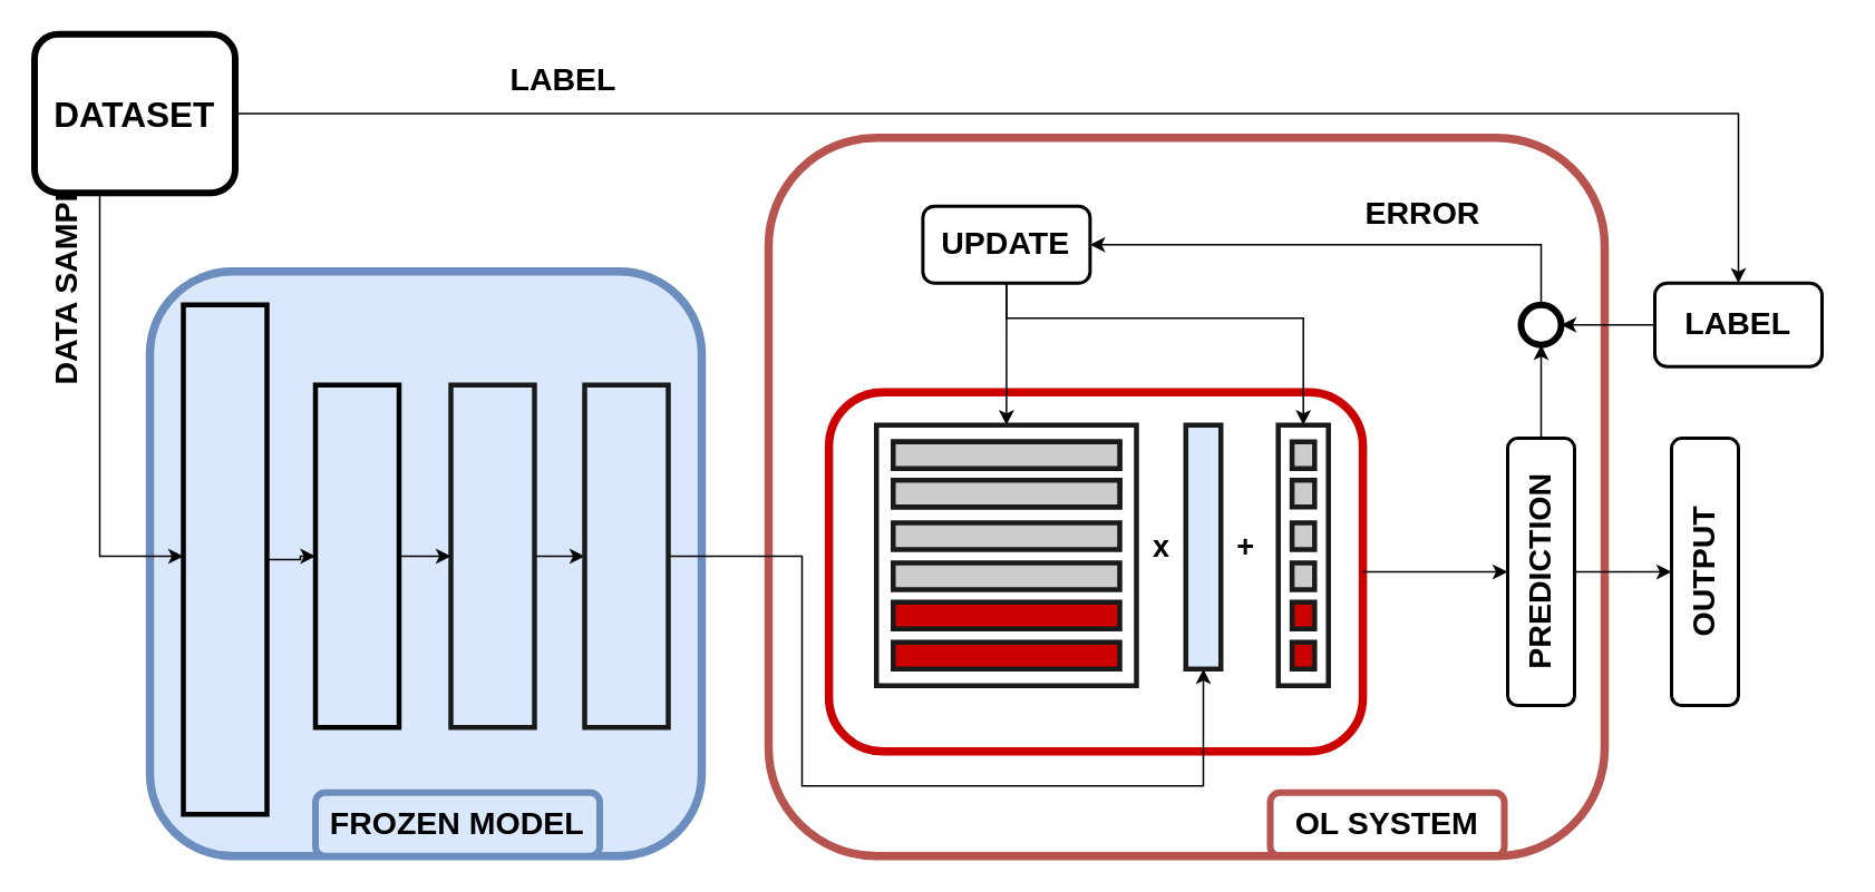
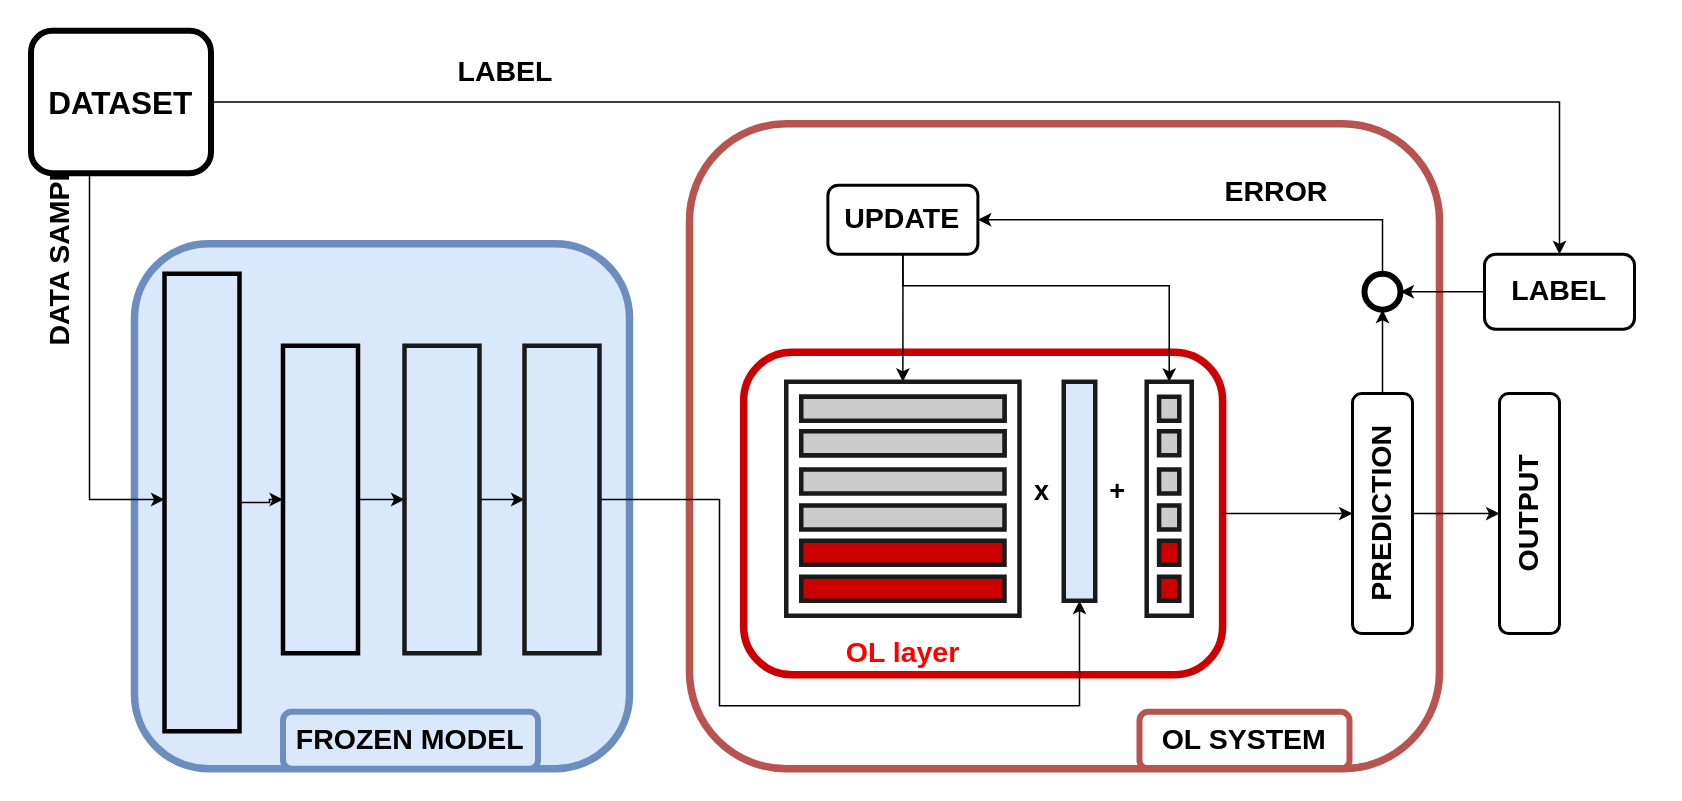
+ <mxCell id="51" value="&lt;b&gt;&lt;font color=&quot;#ff0000&quot;&gt;OL layer&lt;/font&gt;&lt;/b&gt;" style="text;html=1;align=center;verticalAlign=middle;resizable=0;points=[];autosize=1;strokeColor=none;fillColor=none;fontSize=19;" vertex="1" parent="1"><mxGeometry x="556.26" y="420" width="90" height="30" as="geometry" /></mxCell>
